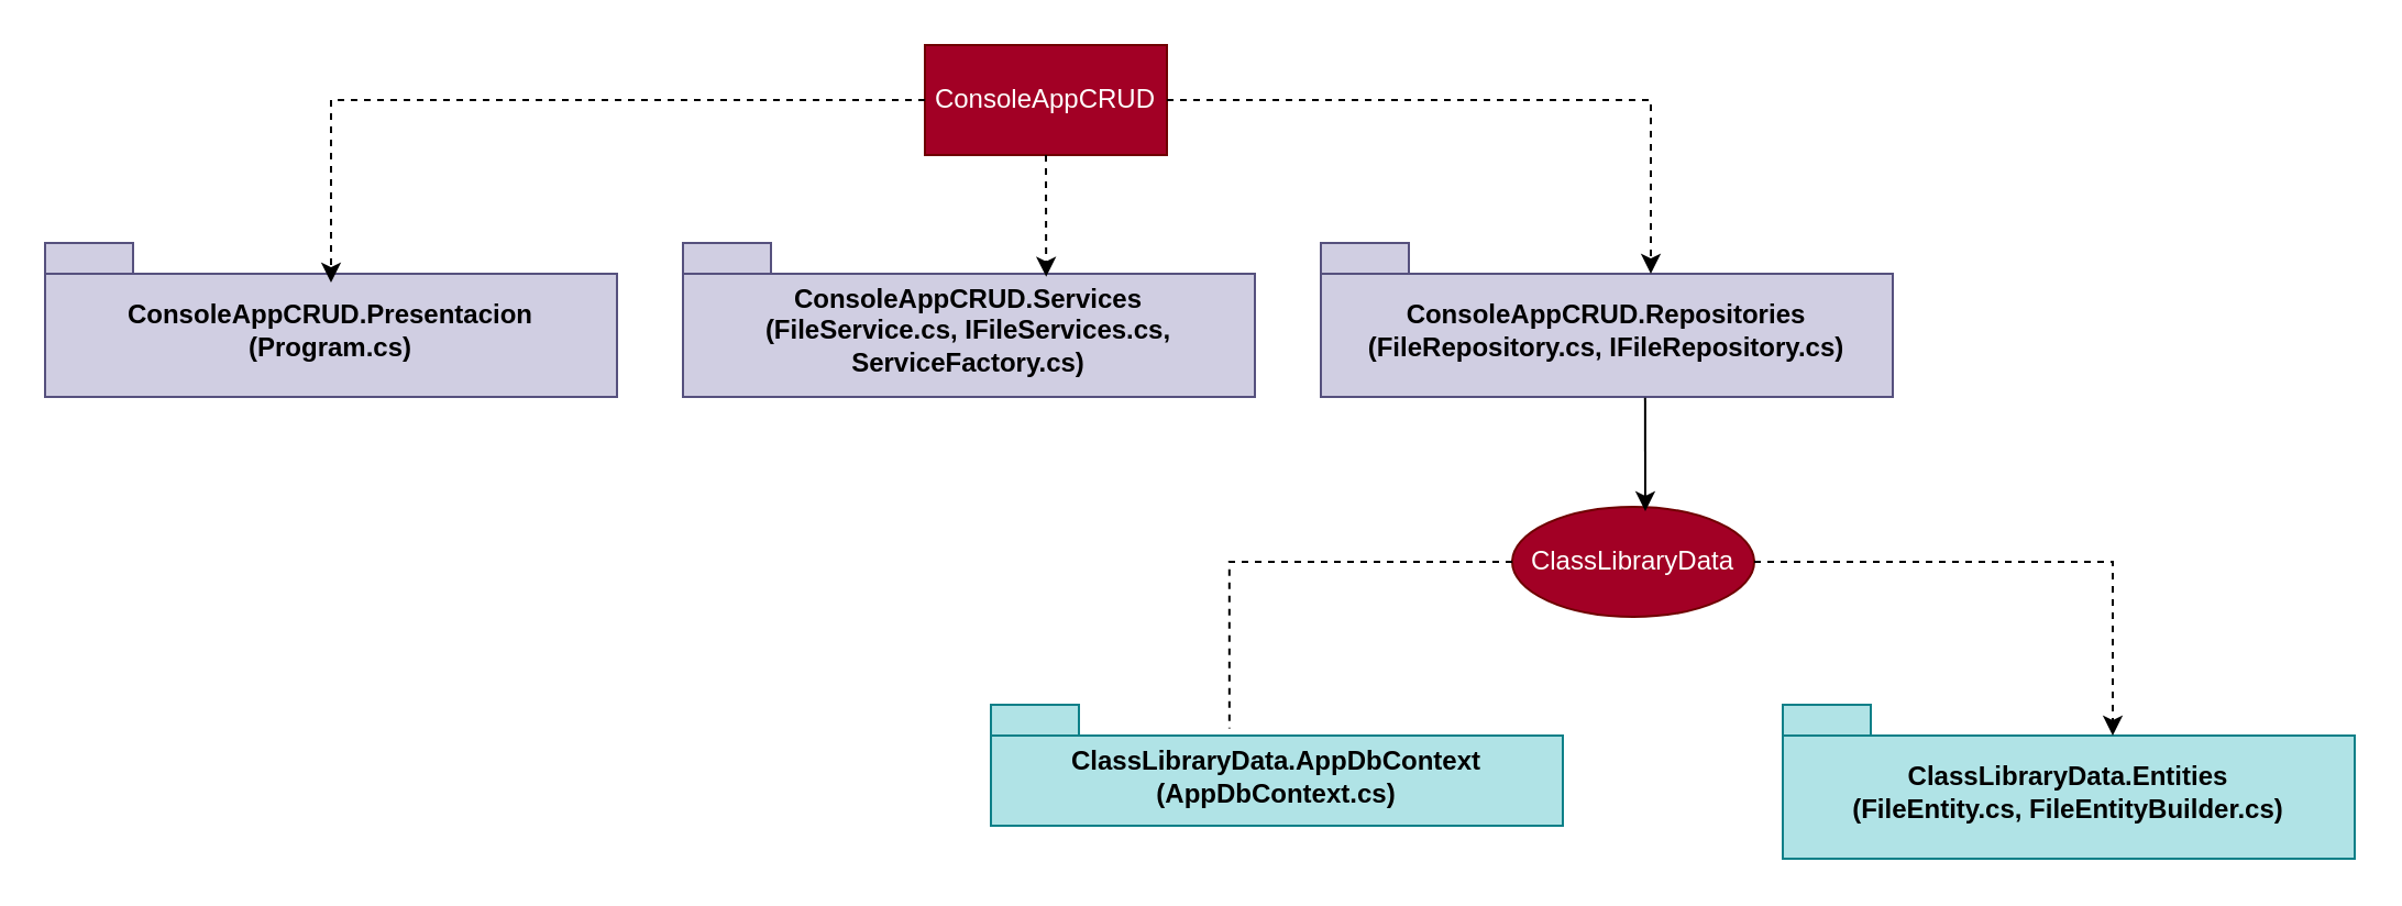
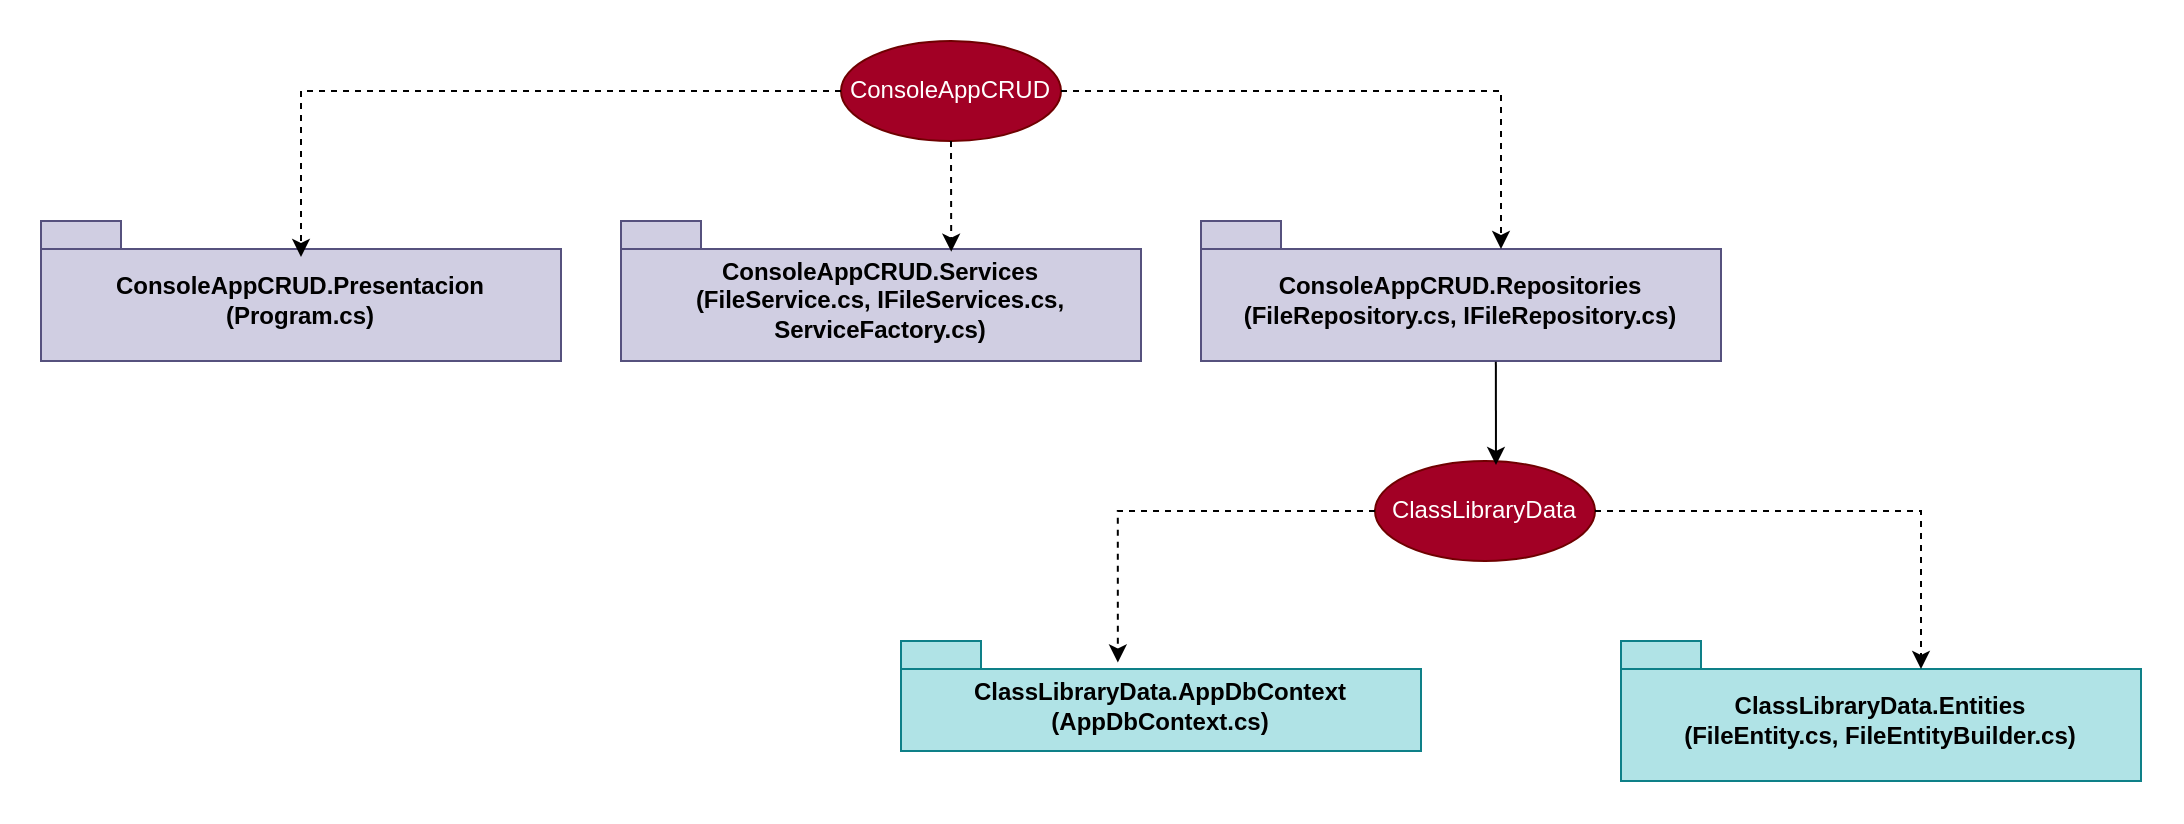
- <mxCell id="2" value="ConsoleAppCRUD" style="html=1;whiteSpace=wrap;fillColor=#a20025;strokeColor=#6F0000;fontColor=#ffffff;" vertex="1" parent="1"><mxGeometry x="420" y="20" width="110" height="50" as="geometry" /></mxCell>
+ <mxCell id="2" value="ConsoleAppCRUD" style="ellipse;html=1;whiteSpace=wrap;fillColor=#a20025;strokeColor=#6F0000;fontColor=#ffffff;" vertex="1" parent="1"><mxGeometry x="420" y="20" width="110" height="50" as="geometry" /></mxCell>
- <mxCell id="13" value="" style="endArrow=none;html=1;rounded=0;exitX=0;exitY=0.5;exitDx=0;exitDy=0;entryX=0.417;entryY=0.195;entryDx=0;entryDy=0;entryPerimeter=0;edgeStyle=orthogonalEdgeStyle;dashed=1;" edge="1" parent="1" source="6" target="7"><mxGeometry width="50" height="50" relative="1" as="geometry"><mxPoint x="490" y="210" as="sourcePoint" /><mxPoint x="540" y="160" as="targetPoint" /></mxGeometry></mxCell>
+ <mxCell id="13" value="" style="endArrow=classic;html=1;rounded=0;exitX=0;exitY=0.5;exitDx=0;exitDy=0;entryX=0.417;entryY=0.195;entryDx=0;entryDy=0;entryPerimeter=0;edgeStyle=orthogonalEdgeStyle;dashed=1;" edge="1" parent="1" source="6" target="7"><mxGeometry width="50" height="50" relative="1" as="geometry"><mxPoint x="490" y="210" as="sourcePoint" /><mxPoint x="540" y="160" as="targetPoint" /></mxGeometry></mxCell>
